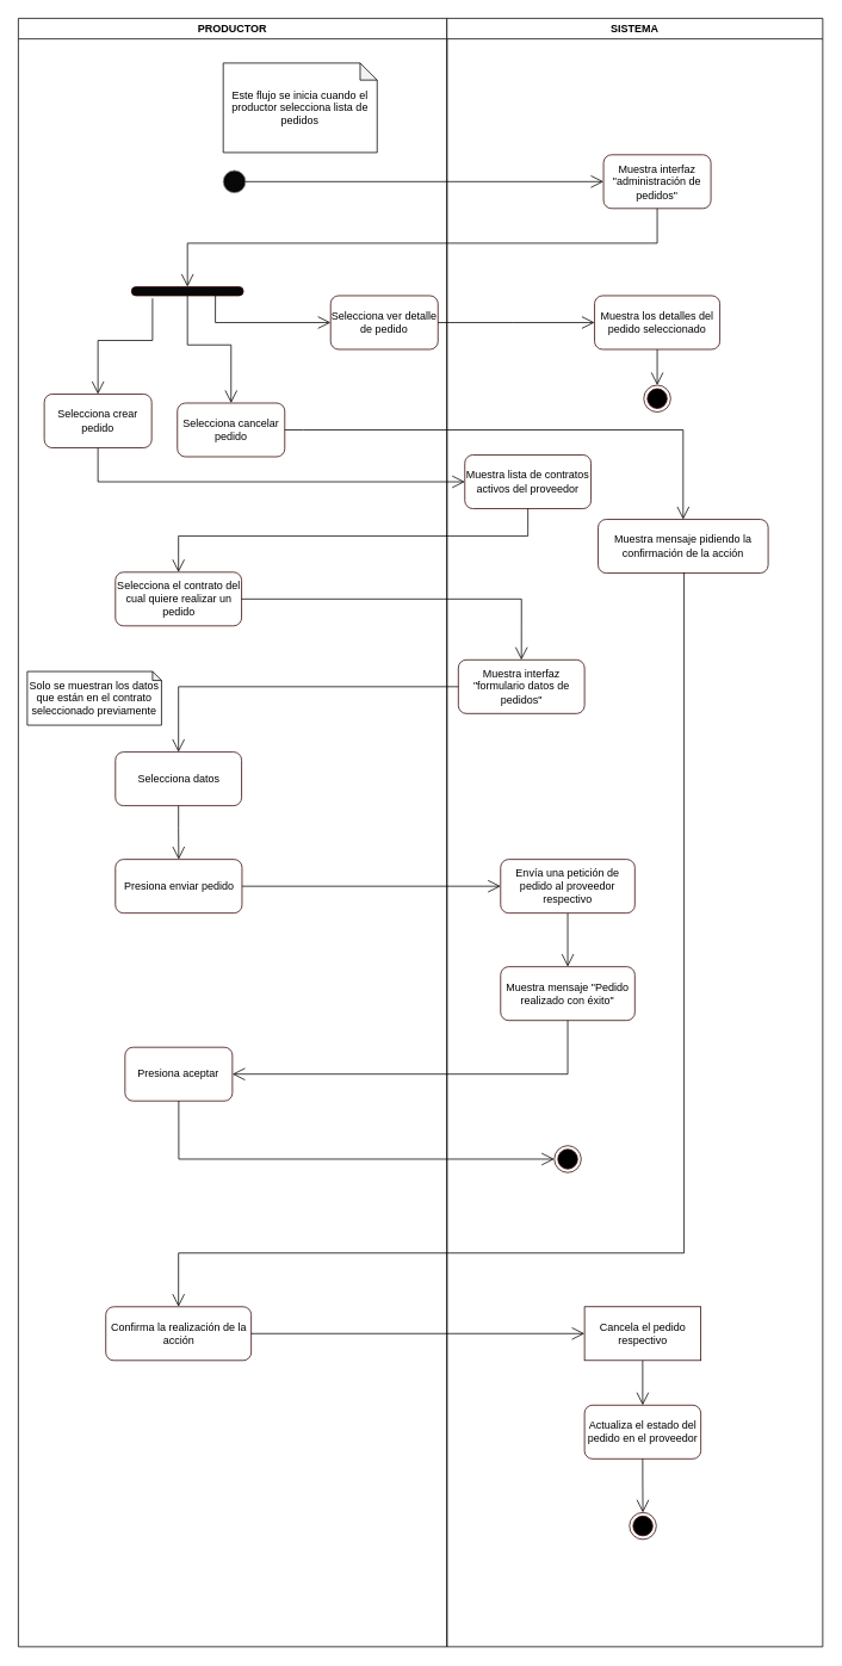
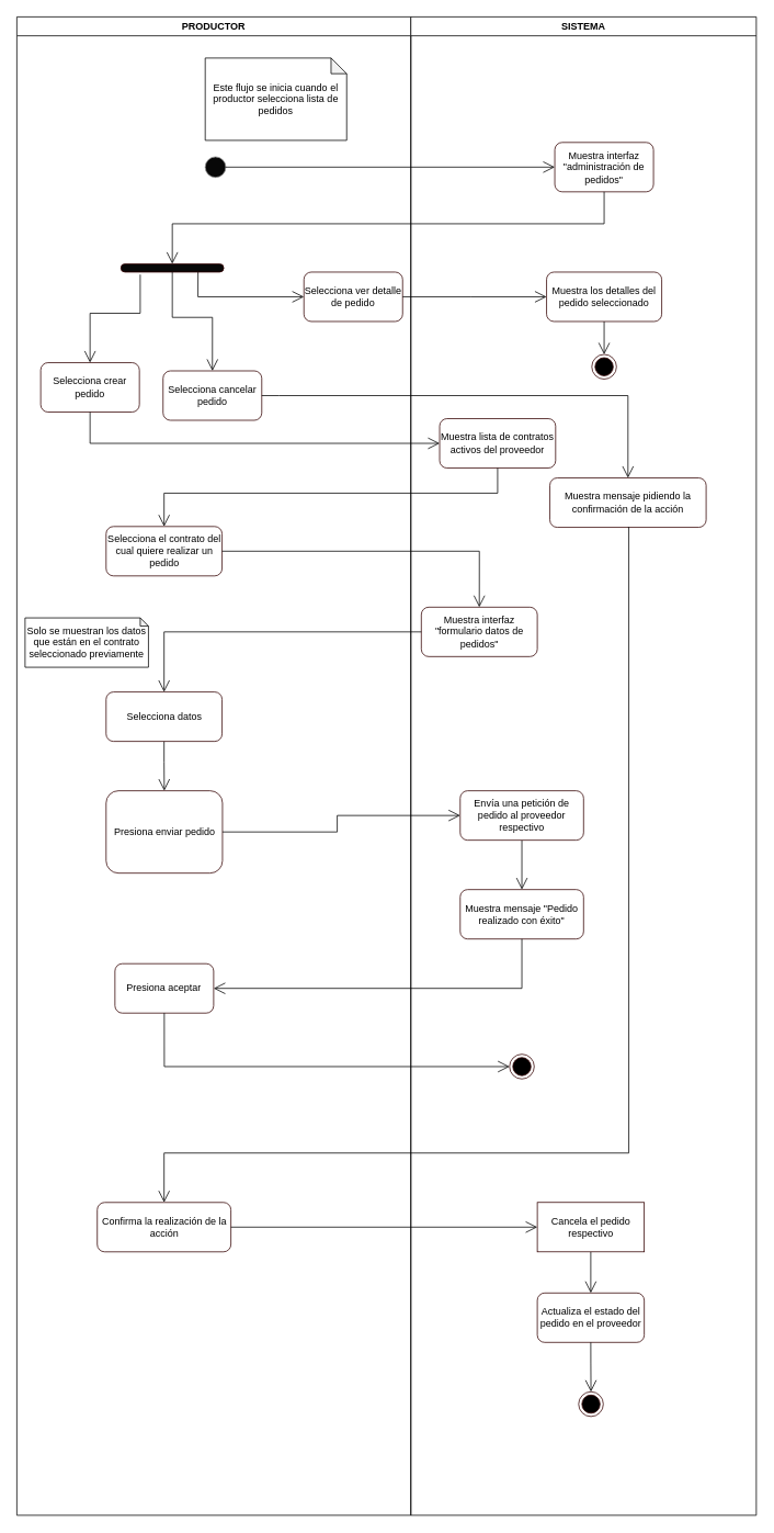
- <mxCell id="28" value="Muestra lista de contratos activos del proveedor" style="rounded=1;whiteSpace=wrap;html=1;strokeColor=#330000;fillColor=#FFFFFF;gradientColor=none;" parent="21" vertex="1"><mxGeometry x="20" y="488" width="141" height="60" as="geometry" /></mxCell>
+ <mxCell id="28" value="Muestra lista de contratos activos del proveedor" style="rounded=1;whiteSpace=wrap;html=1;strokeColor=#330000;fillColor=#FFFFFF;gradientColor=none;" parent="21" vertex="1"><mxGeometry x="35" y="488" width="141" height="60" as="geometry" /></mxCell>
- <mxCell id="20" value="Presiona enviar pedido" style="rounded=1;whiteSpace=wrap;html=1;strokeColor=#330000;fillColor=#FFFFFF;gradientColor=none;" parent="2" vertex="1"><mxGeometry x="108.5" y="940" width="141.5" height="60" as="geometry" /></mxCell>
+ <mxCell id="20" value="Presiona enviar pedido" style="rounded=1;whiteSpace=wrap;html=1;strokeColor=#330000;fillColor=#FFFFFF;gradientColor=none;" parent="2" vertex="1"><mxGeometry x="108.5" y="940" width="141.5" height="100" as="geometry" /></mxCell>
